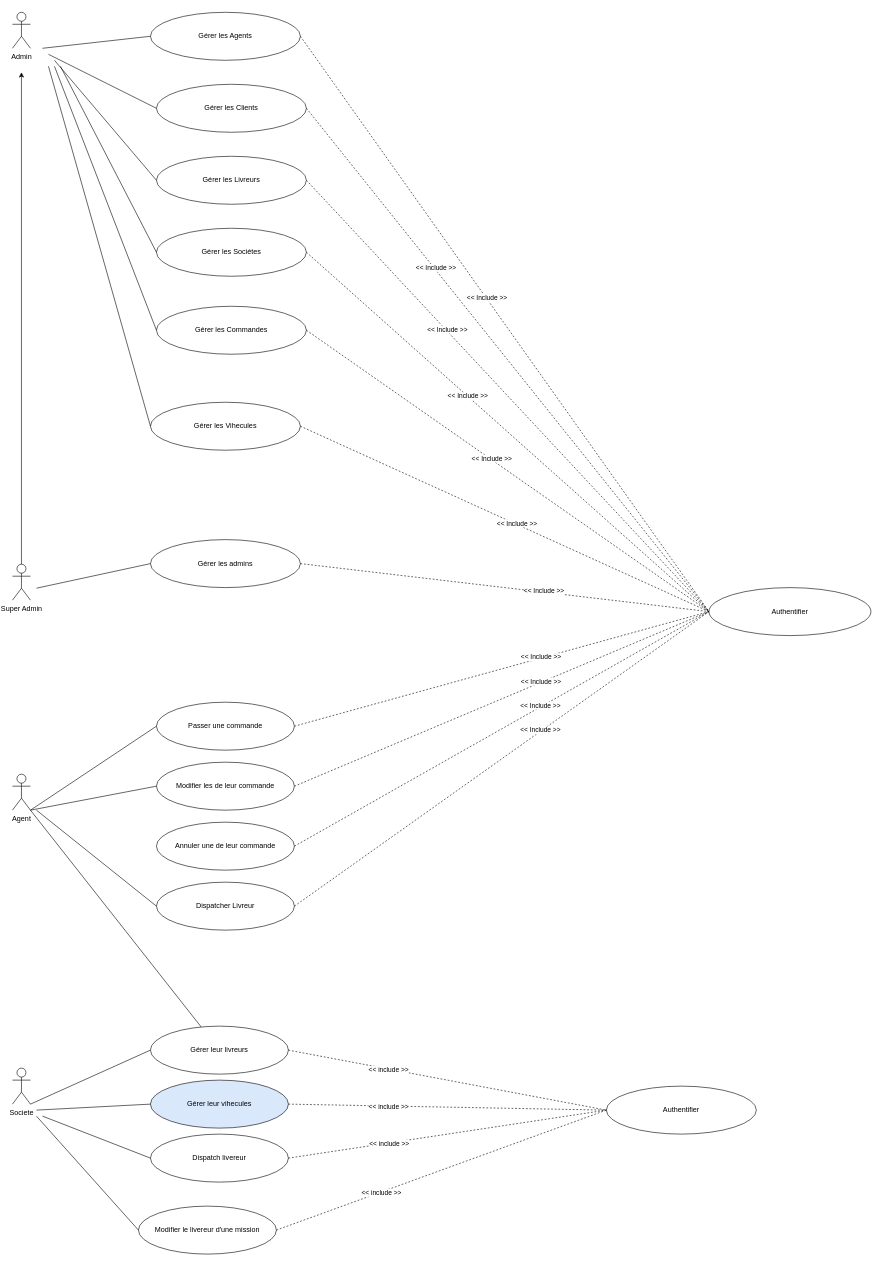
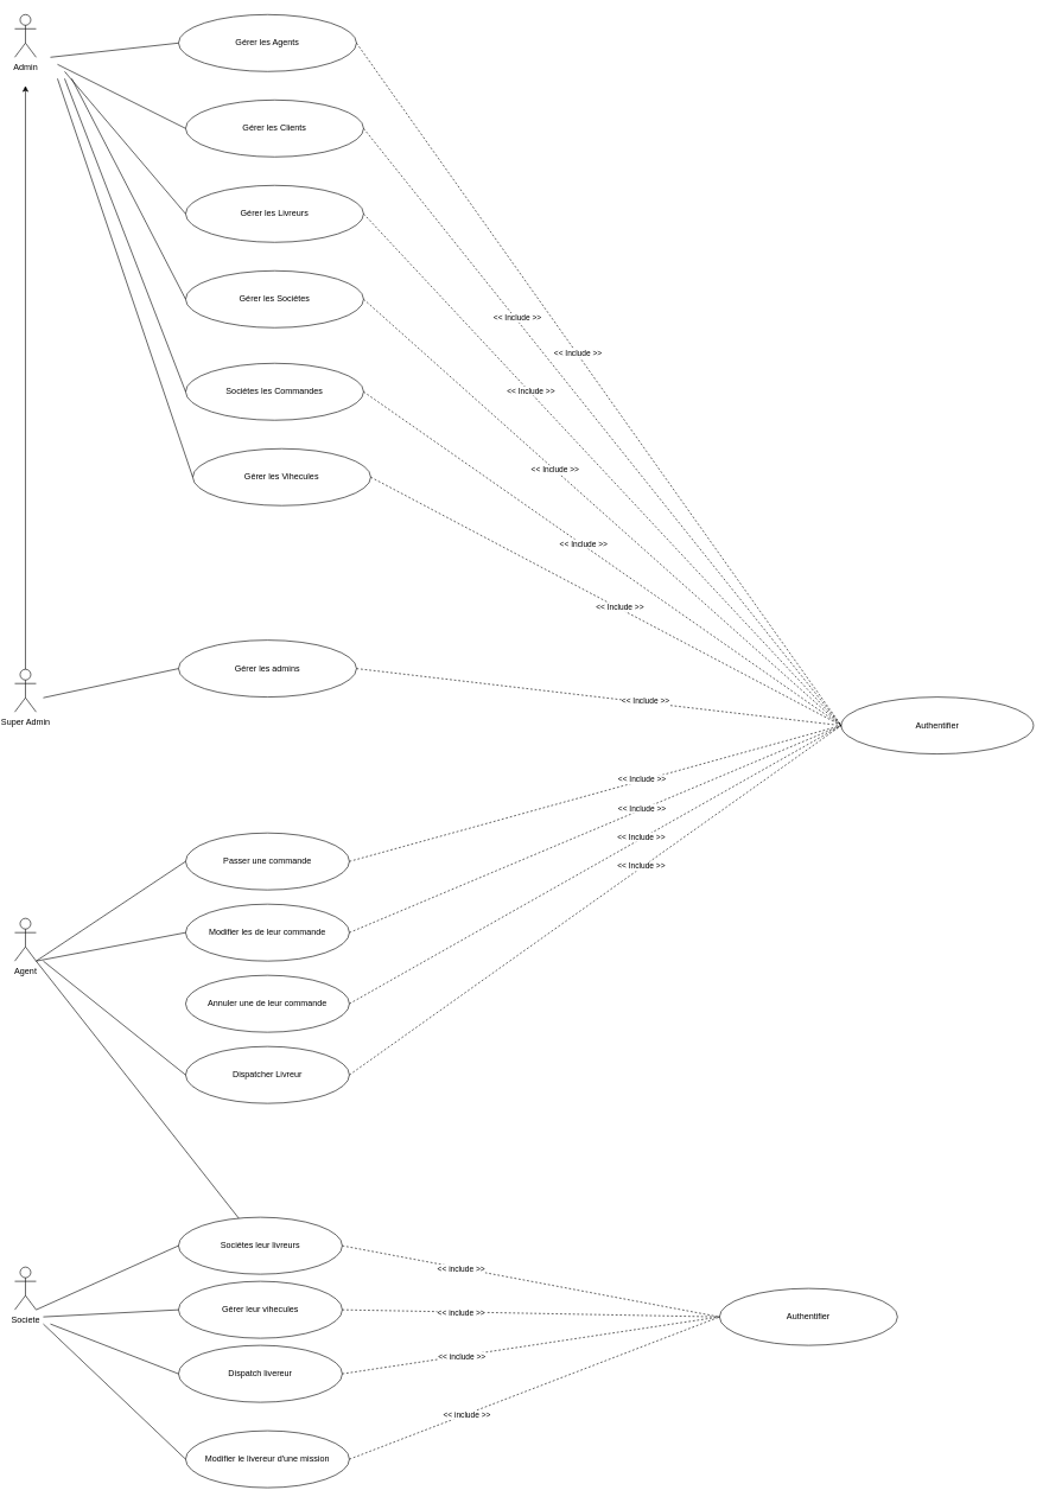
- <mxCell id="8" value="Gérer les Commandes" style="ellipse;whiteSpace=wrap;html=1;" vertex="1" parent="1"><mxGeometry x="260" y="510" width="250" height="80" as="geometry" /></mxCell>
+ <mxCell id="8" value="Sociétes les Commandes" style="ellipse;whiteSpace=wrap;html=1;" vertex="1" parent="1"><mxGeometry x="260" y="510" width="250" height="80" as="geometry" /></mxCell>
- <mxCell id="9" value="Gérer les Vihecules" style="ellipse;whiteSpace=wrap;html=1;" vertex="1" parent="1"><mxGeometry x="250" y="670" width="250" height="80" as="geometry" /></mxCell>
+ <mxCell id="9" value="Gérer les Vihecules" style="ellipse;whiteSpace=wrap;html=1;" vertex="1" parent="1"><mxGeometry x="270" y="630" width="250" height="80" as="geometry" /></mxCell>
- <mxCell id="52" value="Gérer leur livreurs" style="ellipse;whiteSpace=wrap;html=1;" vertex="1" parent="1"><mxGeometry x="250" y="1710" width="230" height="80" as="geometry" /></mxCell>
+ <mxCell id="52" value="Sociétes leur livreurs" style="ellipse;whiteSpace=wrap;html=1;" vertex="1" parent="1"><mxGeometry x="250" y="1710" width="230" height="80" as="geometry" /></mxCell>
- <mxCell id="53" value="Gérer leur vihecules" style="ellipse;whiteSpace=wrap;html=1;fillColor=#dae8fc;" vertex="1" parent="1"><mxGeometry x="250" y="1800" width="230" height="80" as="geometry" /></mxCell>
+ <mxCell id="53" value="Gérer leur vihecules" style="ellipse;whiteSpace=wrap;html=1;" vertex="1" parent="1"><mxGeometry x="250" y="1800" width="230" height="80" as="geometry" /></mxCell>
- <mxCell id="55" value="Modifier le livereur d'une mission" style="ellipse;whiteSpace=wrap;html=1;" vertex="1" parent="1"><mxGeometry x="230" y="2010" width="230" height="80" as="geometry" /></mxCell>
+ <mxCell id="55" value="Modifier le livereur d'une mission" style="ellipse;whiteSpace=wrap;html=1;" vertex="1" parent="1"><mxGeometry x="260" y="2010" width="230" height="80" as="geometry" /></mxCell>
